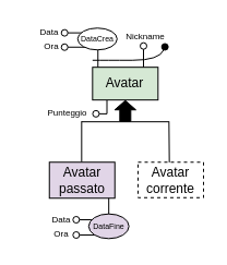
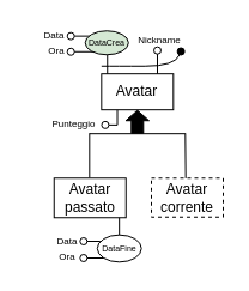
- <mxCell id="25" value="&lt;p style=&quot;line-height: 110%;&quot;&gt;&lt;font style=&quot;font-size: 7px;&quot;&gt;DataCrea&lt;/font&gt;&lt;/p&gt;" style="ellipse;whiteSpace=wrap;html=1;" vertex="1" parent="1"><mxGeometry x="70.7" y="25.25" width="36.12" height="20" as="geometry" /></mxCell>
+ <mxCell id="25" value="&lt;p style=&quot;line-height: 110%;&quot;&gt;&lt;font style=&quot;font-size: 7px;&quot;&gt;DataCrea&lt;/font&gt;&lt;/p&gt;" style="ellipse;whiteSpace=wrap;html=1;fillColor=#d5e8d4;" vertex="1" parent="1"><mxGeometry x="70.7" y="25.25" width="36.12" height="20" as="geometry" /></mxCell>
- <mxCell id="15" value="Avatar" style="whiteSpace=wrap;html=1;align=center;fillColor=#d5e8d4;" vertex="1" parent="1"><mxGeometry x="84.32" y="61.18" width="60" height="30" as="geometry" /></mxCell>
+ <mxCell id="15" value="Avatar" style="whiteSpace=wrap;html=1;align=center;" vertex="1" parent="1"><mxGeometry x="84.32" y="61.18" width="60" height="30" as="geometry" /></mxCell>
- <mxCell id="21" value="Avatar&lt;div&gt;passato&lt;/div&gt;" style="whiteSpace=wrap;html=1;align=center;fillColor=#e1d5e7;" vertex="1" parent="1"><mxGeometry x="44.75" y="148.25" width="60" height="33" as="geometry" /></mxCell>
+ <mxCell id="21" value="Avatar&lt;div&gt;passato&lt;/div&gt;" style="whiteSpace=wrap;html=1;align=center;" vertex="1" parent="1"><mxGeometry x="44.75" y="148.25" width="60" height="33" as="geometry" /></mxCell>
- <mxCell id="22" value="&lt;p style=&quot;line-height: 110%;&quot;&gt;&lt;font style=&quot;font-size: 7px;&quot;&gt;DataFine&lt;/font&gt;&lt;/p&gt;" style="ellipse;whiteSpace=wrap;html=1;fillColor=#e1d5e7;" vertex="1" parent="1"><mxGeometry x="80.8" y="195.68" width="36.87" height="22.63" as="geometry" /></mxCell>
+ <mxCell id="22" value="&lt;p style=&quot;line-height: 110%;&quot;&gt;&lt;font style=&quot;font-size: 7px;&quot;&gt;DataFine&lt;/font&gt;&lt;/p&gt;" style="ellipse;whiteSpace=wrap;html=1;" vertex="1" parent="1"><mxGeometry x="80.8" y="195.68" width="36.87" height="22.63" as="geometry" /></mxCell>
